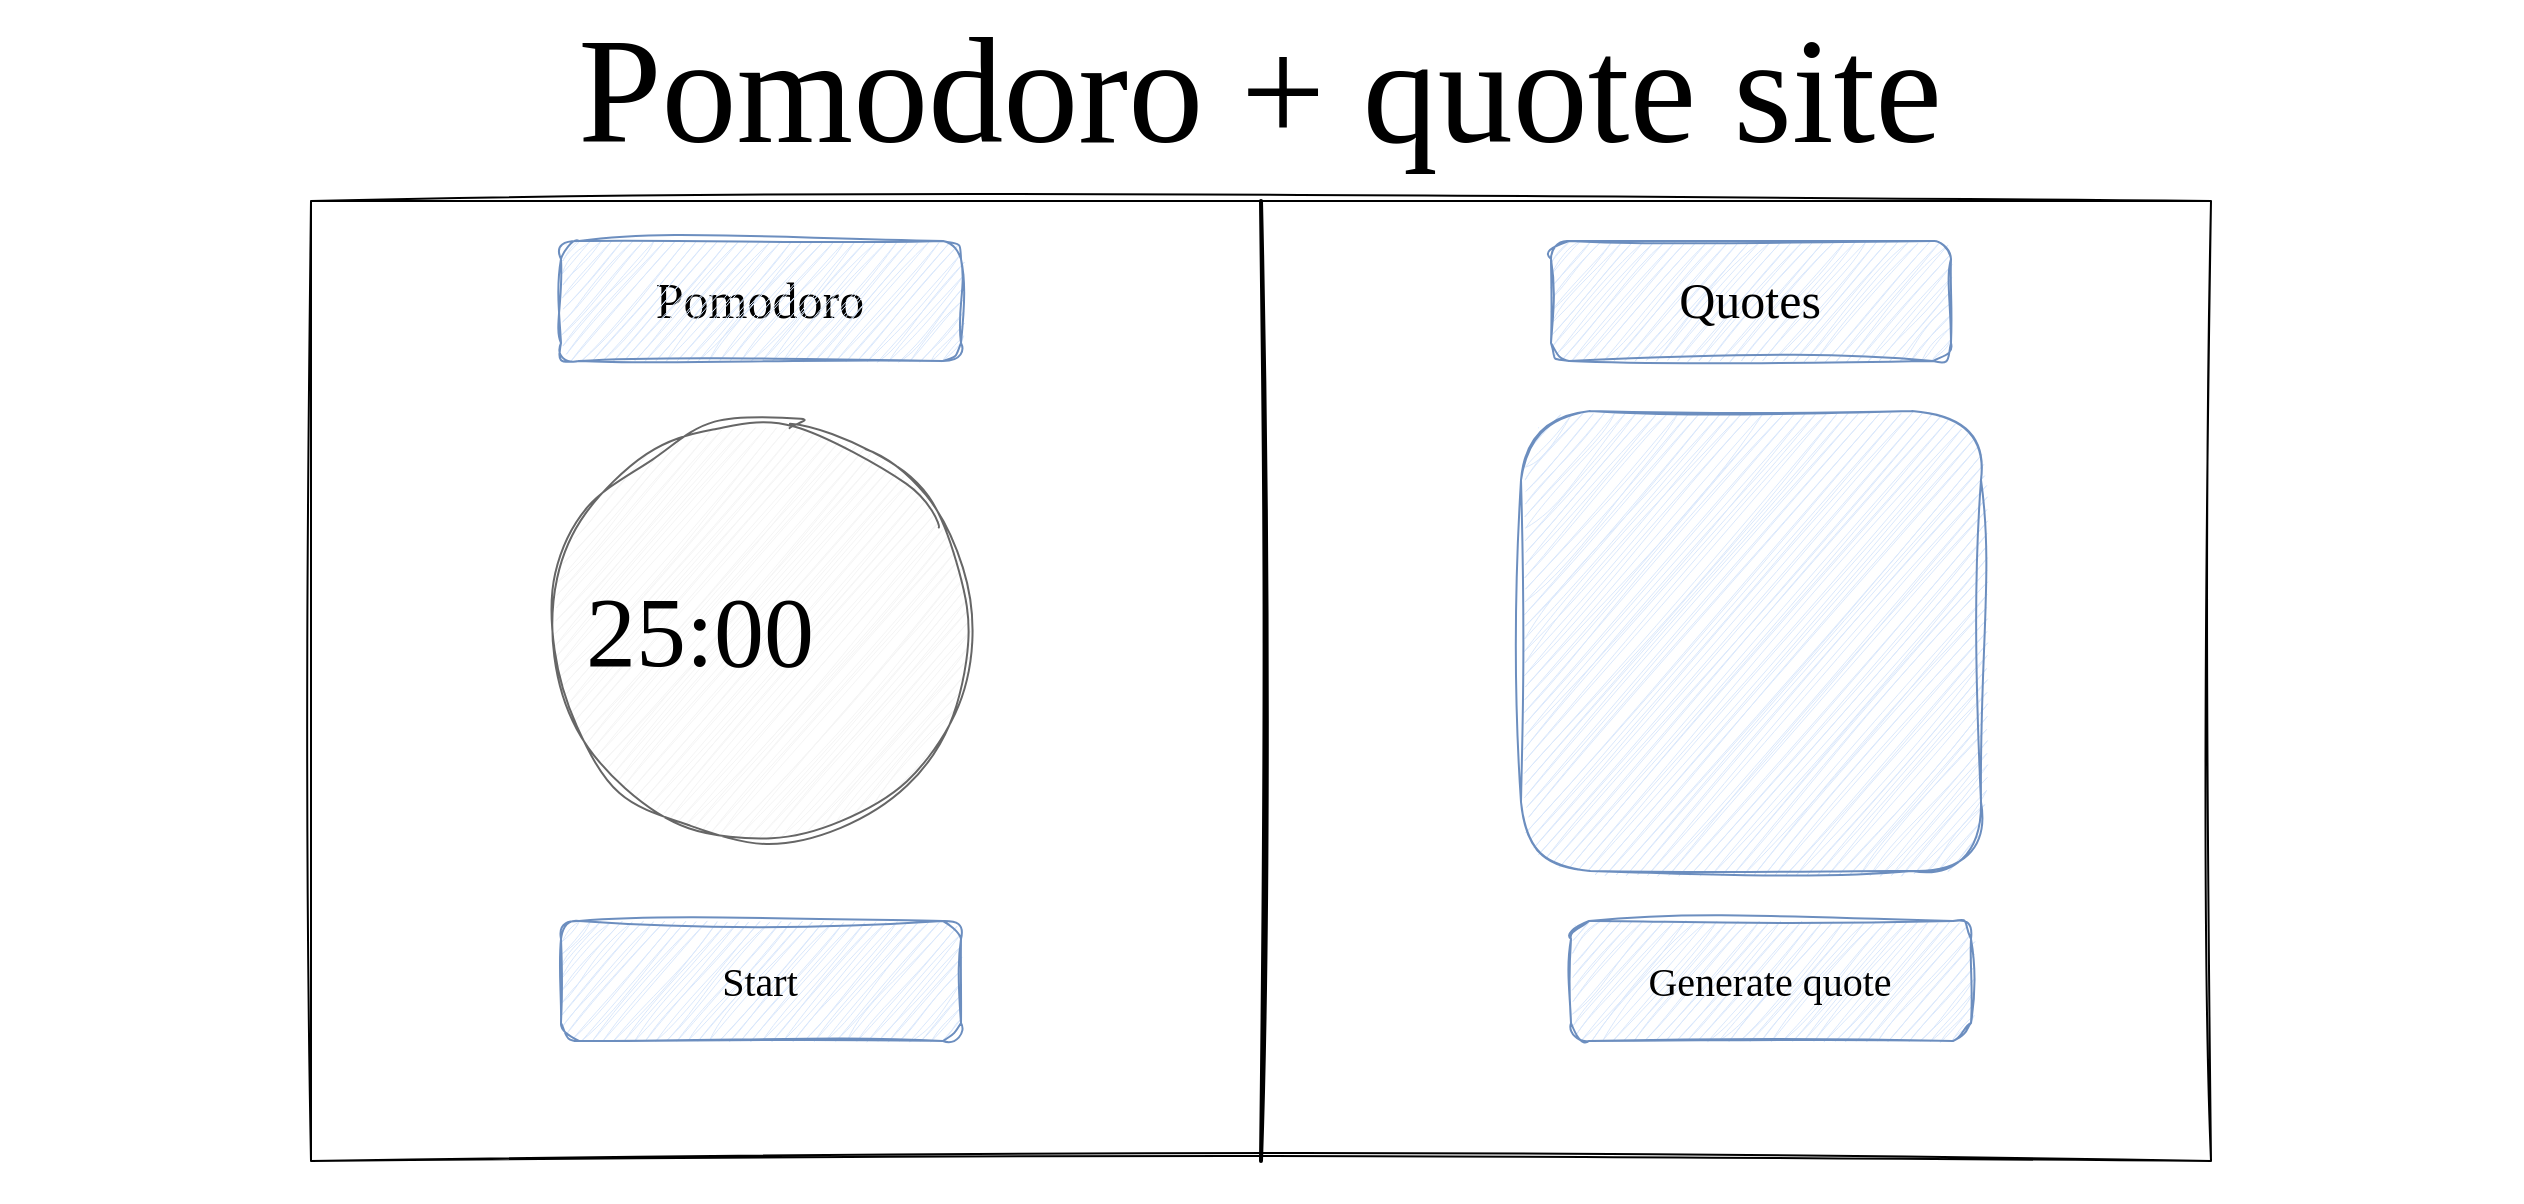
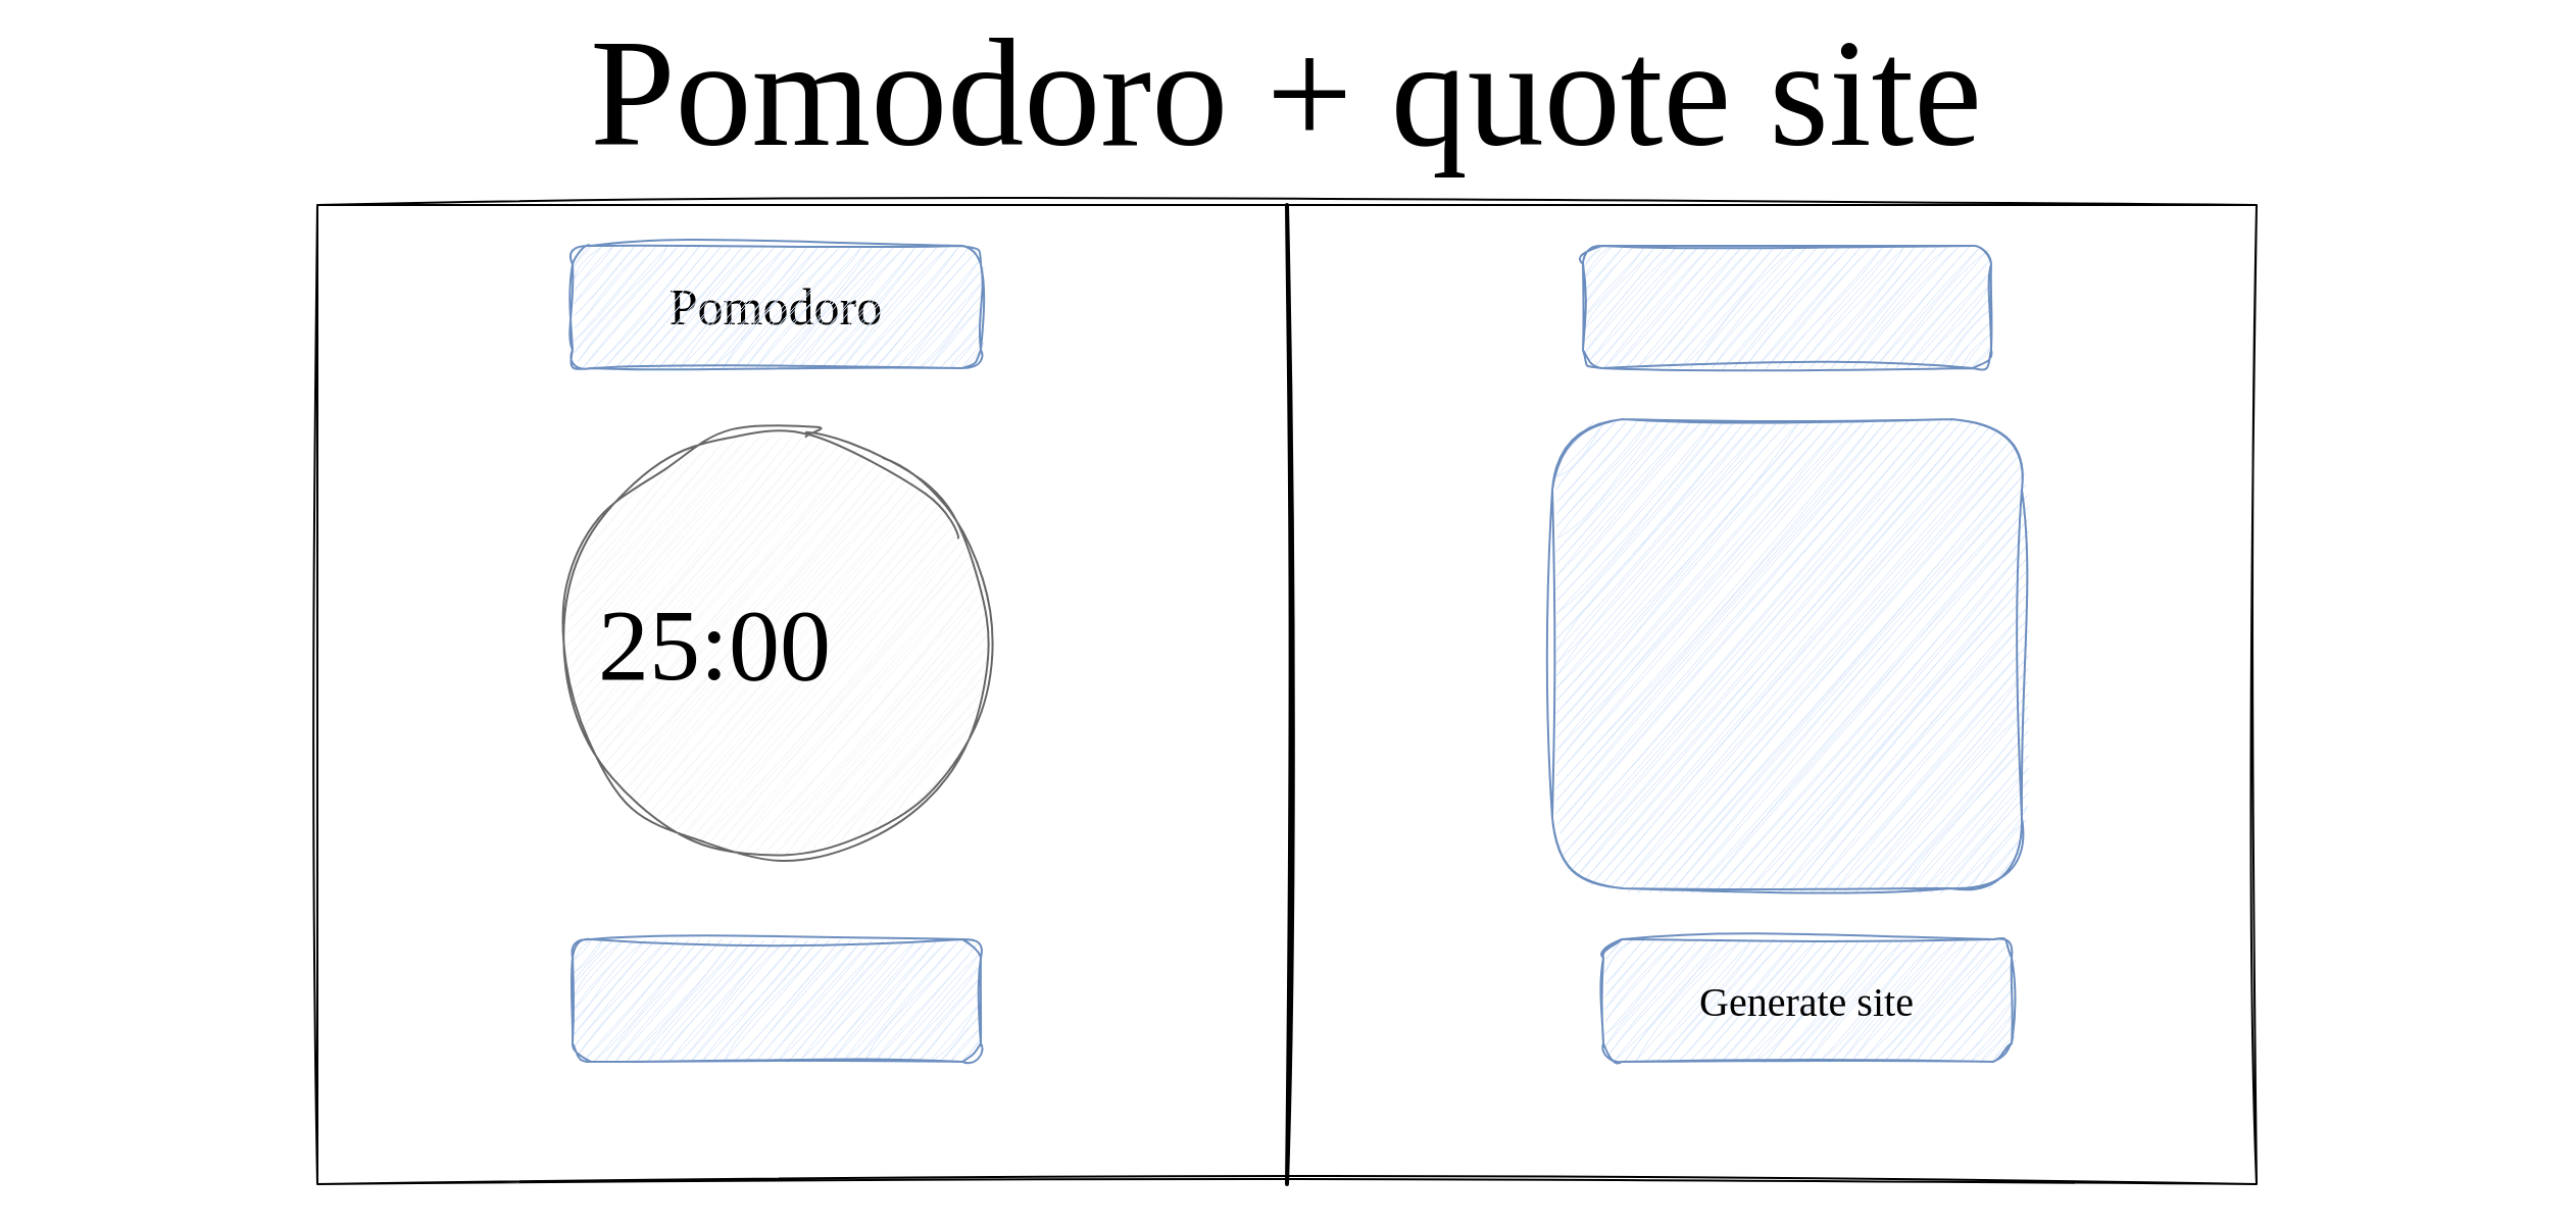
- <mxCell id="11" value="&lt;font style=&quot;font-size: 25px;&quot;&gt;Quotes&lt;/font&gt;" style="text;html=1;align=center;verticalAlign=middle;whiteSpace=wrap;rounded=0;fontFamily=Architects Daughter;fontSource=https%3A%2F%2Ffonts.googleapis.com%2Fcss%3Ffamily%3DArchitects%2BDaughter;" vertex="1" parent="1"><mxGeometry x="845" y="125" width="60" height="30" as="geometry" /></mxCell>
- <mxCell id="5" value="&lt;font style=&quot;font-size: 20px;&quot;&gt;Start&lt;/font&gt;" style="text;html=1;align=center;verticalAlign=middle;whiteSpace=wrap;rounded=0;fontFamily=Architects Daughter;fontSource=https%3A%2F%2Ffonts.googleapis.com%2Fcss%3Ffamily%3DArchitects%2BDaughter;" vertex="1" parent="1"><mxGeometry x="350" y="465" width="60" height="30" as="geometry" /></mxCell>
- <mxCell id="14" value="&lt;font style=&quot;font-size: 20px;&quot;&gt;Generate quote&lt;/font&gt;" style="text;html=1;align=center;verticalAlign=middle;whiteSpace=wrap;rounded=0;fontFamily=Architects Daughter;fontSource=https%3A%2F%2Ffonts.googleapis.com%2Fcss%3Ffamily%3DArchitects%2BDaughter;" vertex="1" parent="1"><mxGeometry x="785" y="465" width="200" height="30" as="geometry" /></mxCell>
+ <mxCell id="14" value="&lt;font style=&quot;font-size: 20px;&quot;&gt;Generate site&lt;/font&gt;" style="text;html=1;align=center;verticalAlign=middle;whiteSpace=wrap;rounded=0;fontFamily=Architects Daughter;fontSource=https%3A%2F%2Ffonts.googleapis.com%2Fcss%3Ffamily%3DArchitects%2BDaughter;" vertex="1" parent="1"><mxGeometry x="785" y="465" width="200" height="30" as="geometry" /></mxCell>
